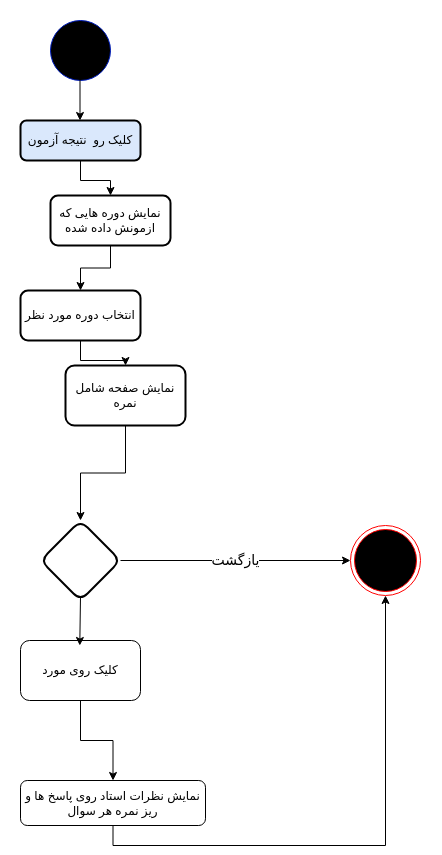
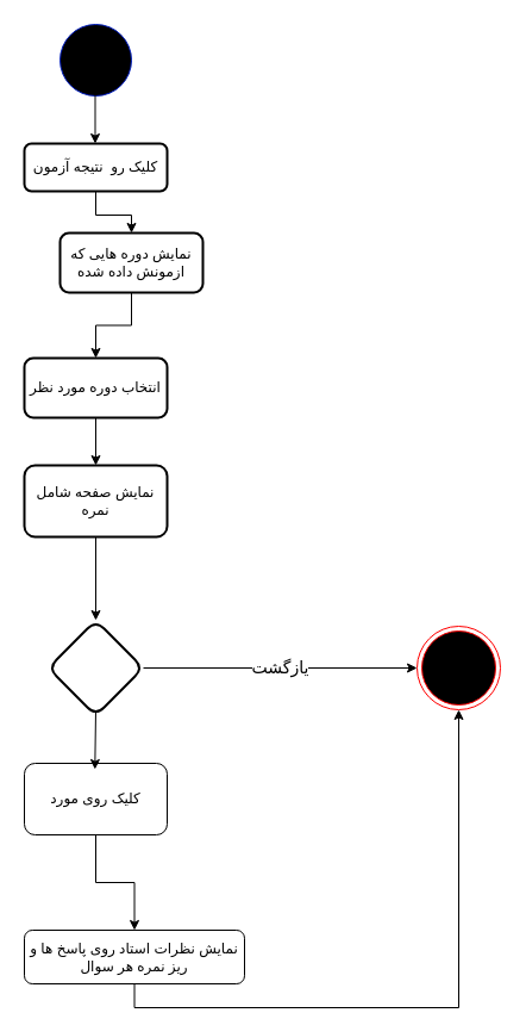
- <mxCell id="5" value="کلیک رو&amp;nbsp; نتیجه آزمون" style="whiteSpace=wrap;html=1;rounded=1;strokeWidth=2;fillColor=#dae8fc;" parent="1" vertex="1"><mxGeometry x="20" y="120" width="120" height="40" as="geometry" /></mxCell>
+ <mxCell id="5" value="کلیک رو&amp;nbsp; نتیجه آزمون" style="whiteSpace=wrap;html=1;rounded=1;strokeWidth=2;" parent="1" vertex="1"><mxGeometry x="20" y="120" width="120" height="40" as="geometry" /></mxCell>
- <mxCell id="9" value="انتخاب دوره مورد نظر" style="whiteSpace=wrap;html=1;rounded=1;strokeWidth=2;" parent="1" vertex="1"><mxGeometry x="20" y="290" width="120" height="50" as="geometry" /></mxCell>
+ <mxCell id="9" value="انتخاب دوره مورد نظر" style="whiteSpace=wrap;html=1;rounded=1;strokeWidth=2;" parent="1" vertex="1"><mxGeometry x="20" y="300" width="120" height="50" as="geometry" /></mxCell>
- <mxCell id="11" value="نمایش صفحه شامل نمره" style="whiteSpace=wrap;html=1;rounded=1;strokeWidth=2;" parent="1" vertex="1"><mxGeometry x="65" y="365" width="120" height="60" as="geometry" /></mxCell>
+ <mxCell id="11" value="نمایش صفحه شامل نمره" style="whiteSpace=wrap;html=1;rounded=1;strokeWidth=2;" parent="1" vertex="1"><mxGeometry x="20" y="390" width="120" height="60" as="geometry" /></mxCell>
